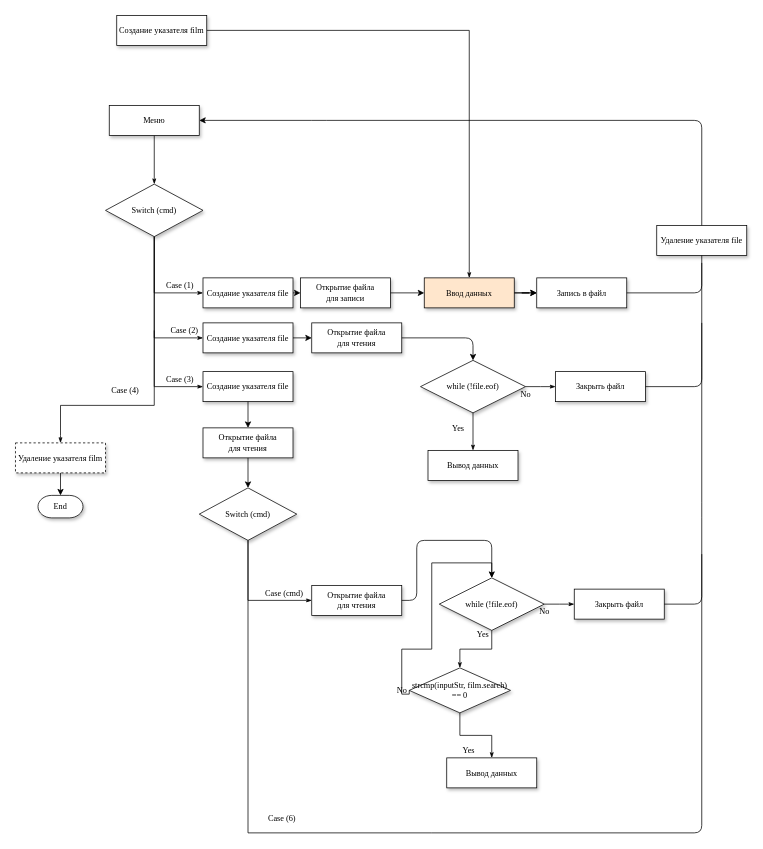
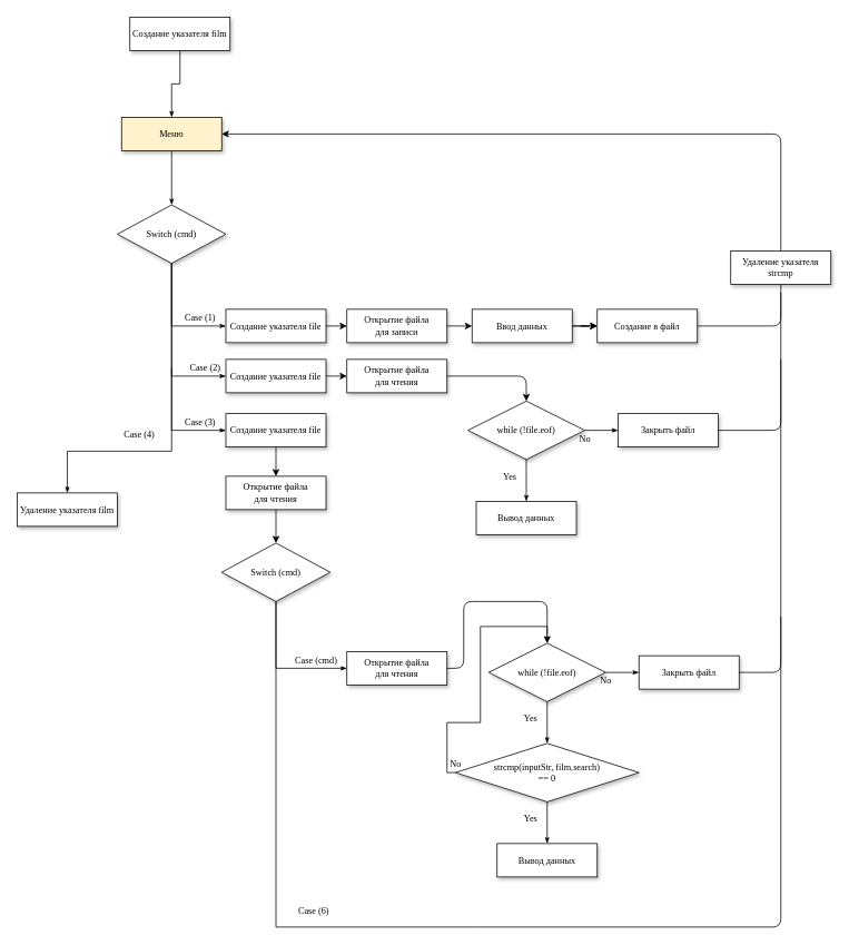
- <mxCell id="42" style="edgeStyle=orthogonalEdgeStyle;rounded=0;html=1;labelBackgroundColor=none;startSize=5;endArrow=classicThin;endFill=1;endSize=5;jettySize=auto;orthogonalLoop=1;strokeWidth=1;fontFamily=Verdana;fontSize=11;" parent="1" source="43" target="13" edge="1"><mxGeometry relative="1" as="geometry"><mxPoint x="205" y="140" as="targetPoint" /></mxGeometry></mxCell>
+ <mxCell id="42" style="edgeStyle=orthogonalEdgeStyle;rounded=0;html=1;labelBackgroundColor=none;startSize=5;endArrow=classicThin;endFill=1;endSize=5;jettySize=auto;orthogonalLoop=1;strokeWidth=1;fontFamily=Verdana;fontSize=11;" parent="1" source="43" target="3" edge="1"><mxGeometry relative="1" as="geometry"><mxPoint x="205" y="140" as="targetPoint" /></mxGeometry></mxCell>
- <mxCell id="3" value="Меню" style="whiteSpace=wrap;html=1;rounded=0;shadow=1;labelBackgroundColor=none;strokeWidth=1;fontFamily=Verdana;fontSize=11;align=center;" parent="1" vertex="1"><mxGeometry x="145" y="140" width="120" height="40" as="geometry" /></mxCell>
+ <mxCell id="3" value="Меню" style="whiteSpace=wrap;html=1;rounded=0;shadow=1;labelBackgroundColor=none;strokeWidth=1;fontFamily=Verdana;fontSize=11;align=center;fillColor=#fff2cc;" parent="1" vertex="1"><mxGeometry x="145" y="140" width="120" height="40" as="geometry" /></mxCell>
- <mxCell id="46" value="Удаление указателя file" style="whiteSpace=wrap;html=1;rounded=0;shadow=1;labelBackgroundColor=none;strokeWidth=1;fontFamily=Verdana;fontSize=11;align=center;" parent="1" vertex="1"><mxGeometry x="875" y="300" width="120" height="40" as="geometry" /></mxCell>
+ <mxCell id="46" value="Удаление указателя strcmp" style="whiteSpace=wrap;html=1;rounded=0;shadow=1;labelBackgroundColor=none;strokeWidth=1;fontFamily=Verdana;fontSize=11;align=center;" parent="1" vertex="1"><mxGeometry x="875" y="300" width="120" height="40" as="geometry" /></mxCell>
- <mxCell id="10" value="Открытие файла&lt;br&gt;для записи" style="whiteSpace=wrap;html=1;rounded=0;shadow=1;labelBackgroundColor=none;strokeWidth=1;fontFamily=Verdana;fontSize=11;align=center;" parent="1" vertex="1"><mxGeometry x="400" y="370" width="120" height="40" as="geometry" /></mxCell>
+ <mxCell id="10" value="Открытие файла&lt;br&gt;для записи" style="whiteSpace=wrap;html=1;rounded=0;shadow=1;labelBackgroundColor=none;strokeWidth=1;fontFamily=Verdana;fontSize=11;align=center;" parent="1" vertex="1"><mxGeometry x="415" y="370" width="120" height="40" as="geometry" /></mxCell>
- <mxCell id="13" value="Ввод данных" style="whiteSpace=wrap;html=1;rounded=0;shadow=1;labelBackgroundColor=none;strokeWidth=1;fontFamily=Verdana;fontSize=11;align=center;fillColor=#ffe6cc;" parent="1" vertex="1"><mxGeometry x="565" y="370" width="120" height="40" as="geometry" /></mxCell>
+ <mxCell id="13" value="Ввод данных" style="whiteSpace=wrap;html=1;rounded=0;shadow=1;labelBackgroundColor=none;strokeWidth=1;fontFamily=Verdana;fontSize=11;align=center;" parent="1" vertex="1"><mxGeometry x="565" y="370" width="120" height="40" as="geometry" /></mxCell>
- <mxCell id="15" value="Запись в файл" style="whiteSpace=wrap;html=1;rounded=0;shadow=1;labelBackgroundColor=none;strokeWidth=1;fontFamily=Verdana;fontSize=11;align=center;" parent="1" vertex="1"><mxGeometry x="715" y="370" width="120" height="40" as="geometry" /></mxCell>
+ <mxCell id="15" value="Создание в файл" style="whiteSpace=wrap;html=1;rounded=0;shadow=1;labelBackgroundColor=none;strokeWidth=1;fontFamily=Verdana;fontSize=11;align=center;" parent="1" vertex="1"><mxGeometry x="715" y="370" width="120" height="40" as="geometry" /></mxCell>
- <mxCell id="51" value="Удаление указателя film" style="whiteSpace=wrap;html=1;rounded=0;shadow=1;labelBackgroundColor=none;strokeWidth=1;fontFamily=Verdana;fontSize=11;align=center;dashed=1;" parent="1" vertex="1"><mxGeometry x="20" y="590" width="120" height="40" as="geometry" /></mxCell>
+ <mxCell id="51" value="Удаление указателя film" style="whiteSpace=wrap;html=1;rounded=0;shadow=1;labelBackgroundColor=none;strokeWidth=1;fontFamily=Verdana;fontSize=11;align=center;" parent="1" vertex="1"><mxGeometry x="20" y="590" width="120" height="40" as="geometry" /></mxCell>
- <mxCell id="52" value="" style="endArrow=classic;html=1;fontSize=11;exitX=0.5;exitY=1;exitDx=0;exitDy=0;" parent="1" source="51" target="6" edge="1"><mxGeometry width="50" height="50" relative="1" as="geometry"><mxPoint x="340" y="620" as="sourcePoint" /><mxPoint x="340" y="660" as="targetPoint" /></mxGeometry></mxCell>
- <mxCell id="6" value="End" style="strokeWidth=1;html=1;shape=mxgraph.flowchart.terminator;whiteSpace=wrap;rounded=0;shadow=1;labelBackgroundColor=none;fontFamily=Verdana;fontSize=11;align=center;" parent="1" vertex="1"><mxGeometry x="50" y="660" width="60" height="30" as="geometry" /></mxCell>
- <mxCell id="37" value="strcmp(inputStr, film.search)&lt;br&gt;== 0" style="rhombus;whiteSpace=wrap;html=1;rounded=0;shadow=1;labelBackgroundColor=none;strokeWidth=1;fontFamily=Verdana;fontSize=11;align=center;" parent="1" vertex="1"><mxGeometry x="545" y="890" width="135" height="60" as="geometry" /></mxCell>
+ <mxCell id="37" value="strcmp(inputStr, film.search)&lt;br&gt;== 0" style="rhombus;whiteSpace=wrap;html=1;rounded=0;shadow=1;labelBackgroundColor=none;strokeWidth=1;fontFamily=Verdana;fontSize=11;align=center;" parent="1" vertex="1"><mxGeometry x="545" y="890" width="220" height="70" as="geometry" /></mxCell>
